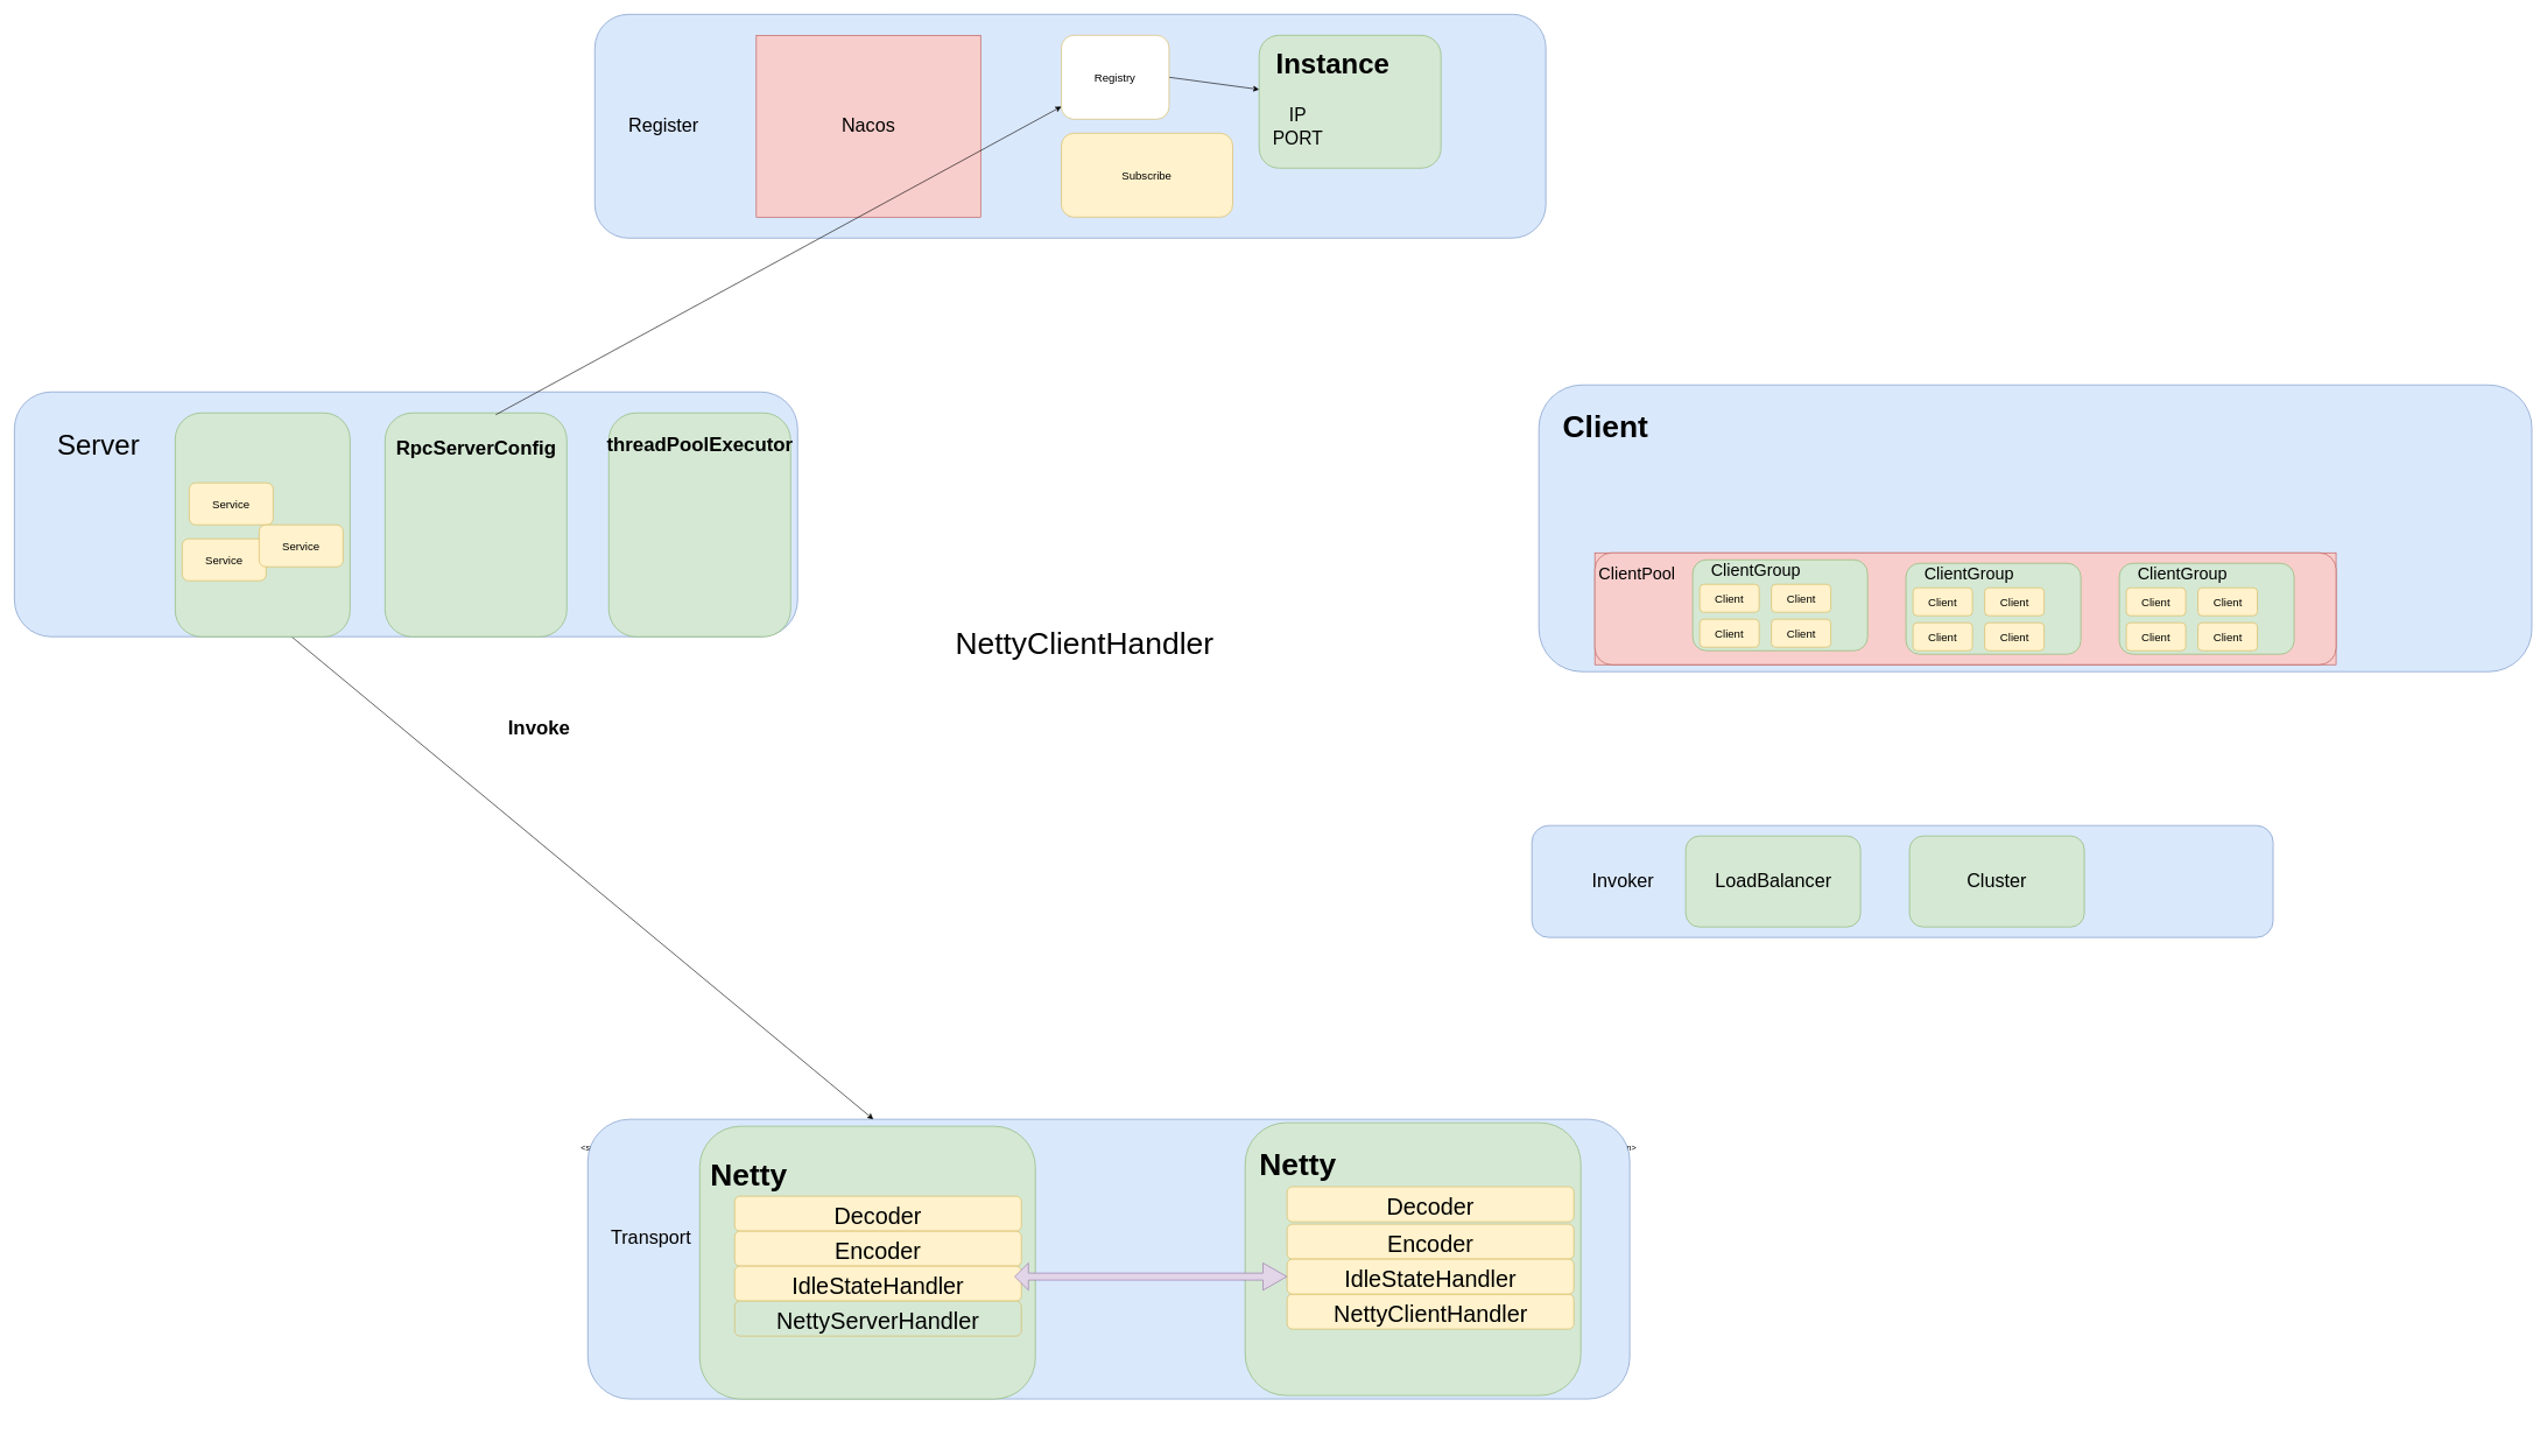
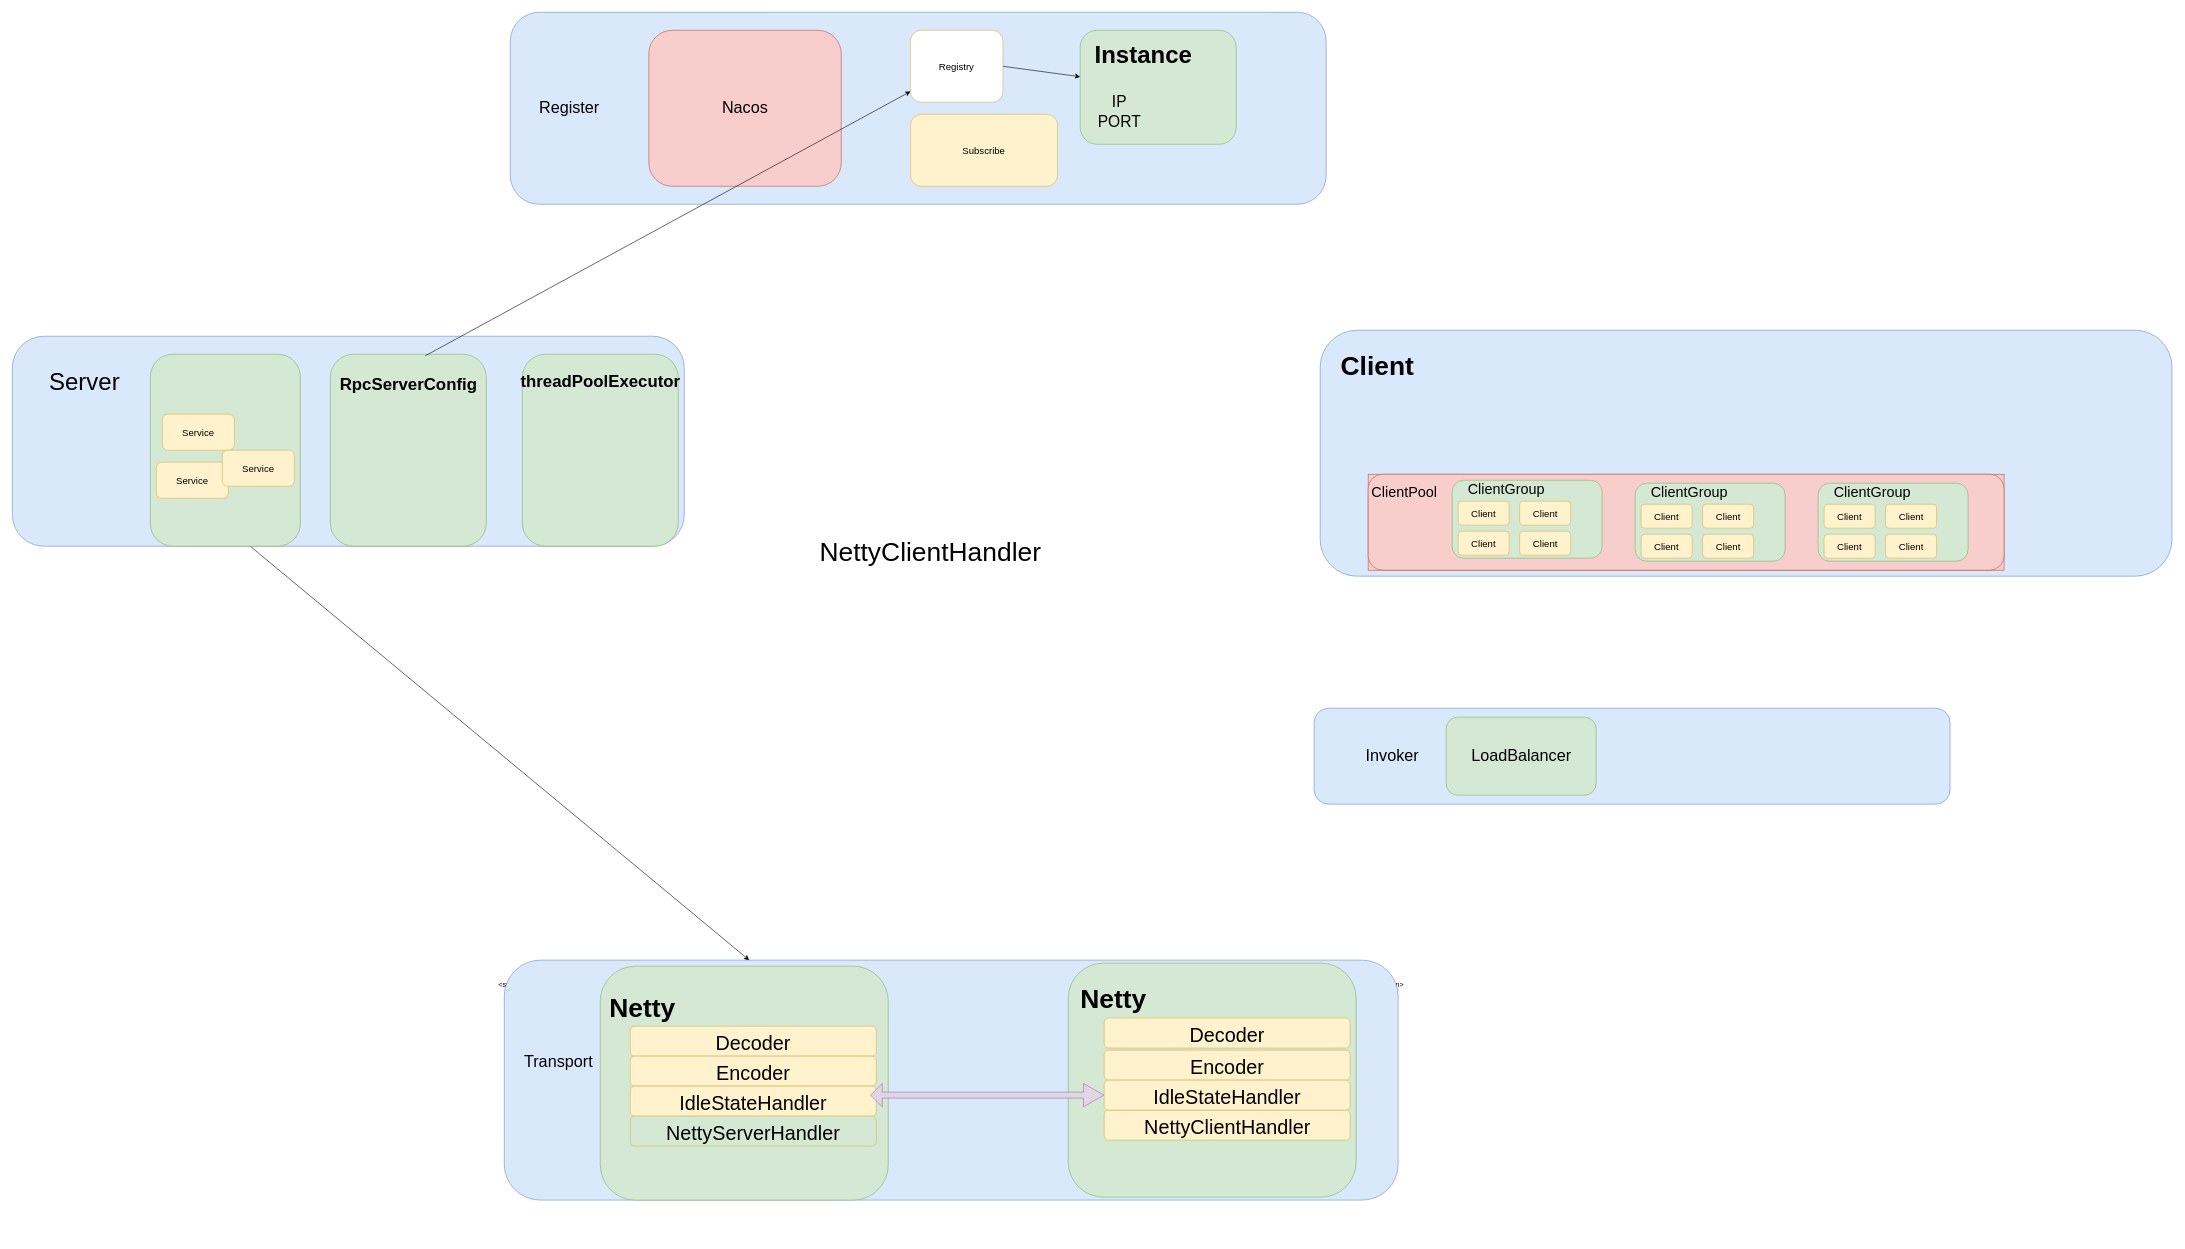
- <mxCell id="25" value="Nacos" style="whiteSpace=wrap;html=1;fillColor=#f8cecc;strokeColor=#b85450;fontSize=27;rounded=0;" parent="22" vertex="1"><mxGeometry x="230.943" y="30" width="320.755" height="260" as="geometry" /></mxCell>
+ <mxCell id="25" value="Nacos" style="rounded=1;whiteSpace=wrap;html=1;fillColor=#f8cecc;strokeColor=#b85450;fontSize=27;" parent="22" vertex="1"><mxGeometry x="230.943" y="30" width="320.755" height="260" as="geometry" /></mxCell>
- <mxCell id="31" value="&lt;font style=&quot;font-size: 26px&quot;&gt;IP&lt;br&gt;PORT&lt;/font&gt;" style="text;html=1;align=center;verticalAlign=middle;resizable=0;points=[];autosize=1;strokeColor=none;fillColor=none;fontSize=28;" vertex="1" parent="29"><mxGeometry x="10" y="95" width="90" height="70" as="geometry" /></mxCell>
+ <mxCell id="31" value="&lt;font style=&quot;font-size: 26px&quot;&gt;IP&lt;br&gt;PORT&lt;/font&gt;" style="text;html=1;align=center;verticalAlign=middle;resizable=0;points=[];autosize=1;strokeColor=none;fillColor=none;fontSize=28;" vertex="1" parent="29"><mxGeometry x="20" y="100" width="90" height="70" as="geometry" /></mxCell>
- <mxCell id="53" value="&lt;b&gt;Invoke&lt;/b&gt;" style="text;html=1;align=center;verticalAlign=middle;resizable=0;points=[];autosize=1;strokeColor=none;fillColor=none;fontSize=28;" vertex="1" parent="1"><mxGeometry x="720" y="1020" width="100" height="40" as="geometry" /></mxCell>
- <mxCell id="51" value="Cluster" style="rounded=1;whiteSpace=wrap;html=1;fillColor=#d5e8d4;strokeColor=#82b366;fontSize=27;" parent="46" vertex="1"><mxGeometry x="460" width="250" height="130" as="geometry" /></mxCell>
